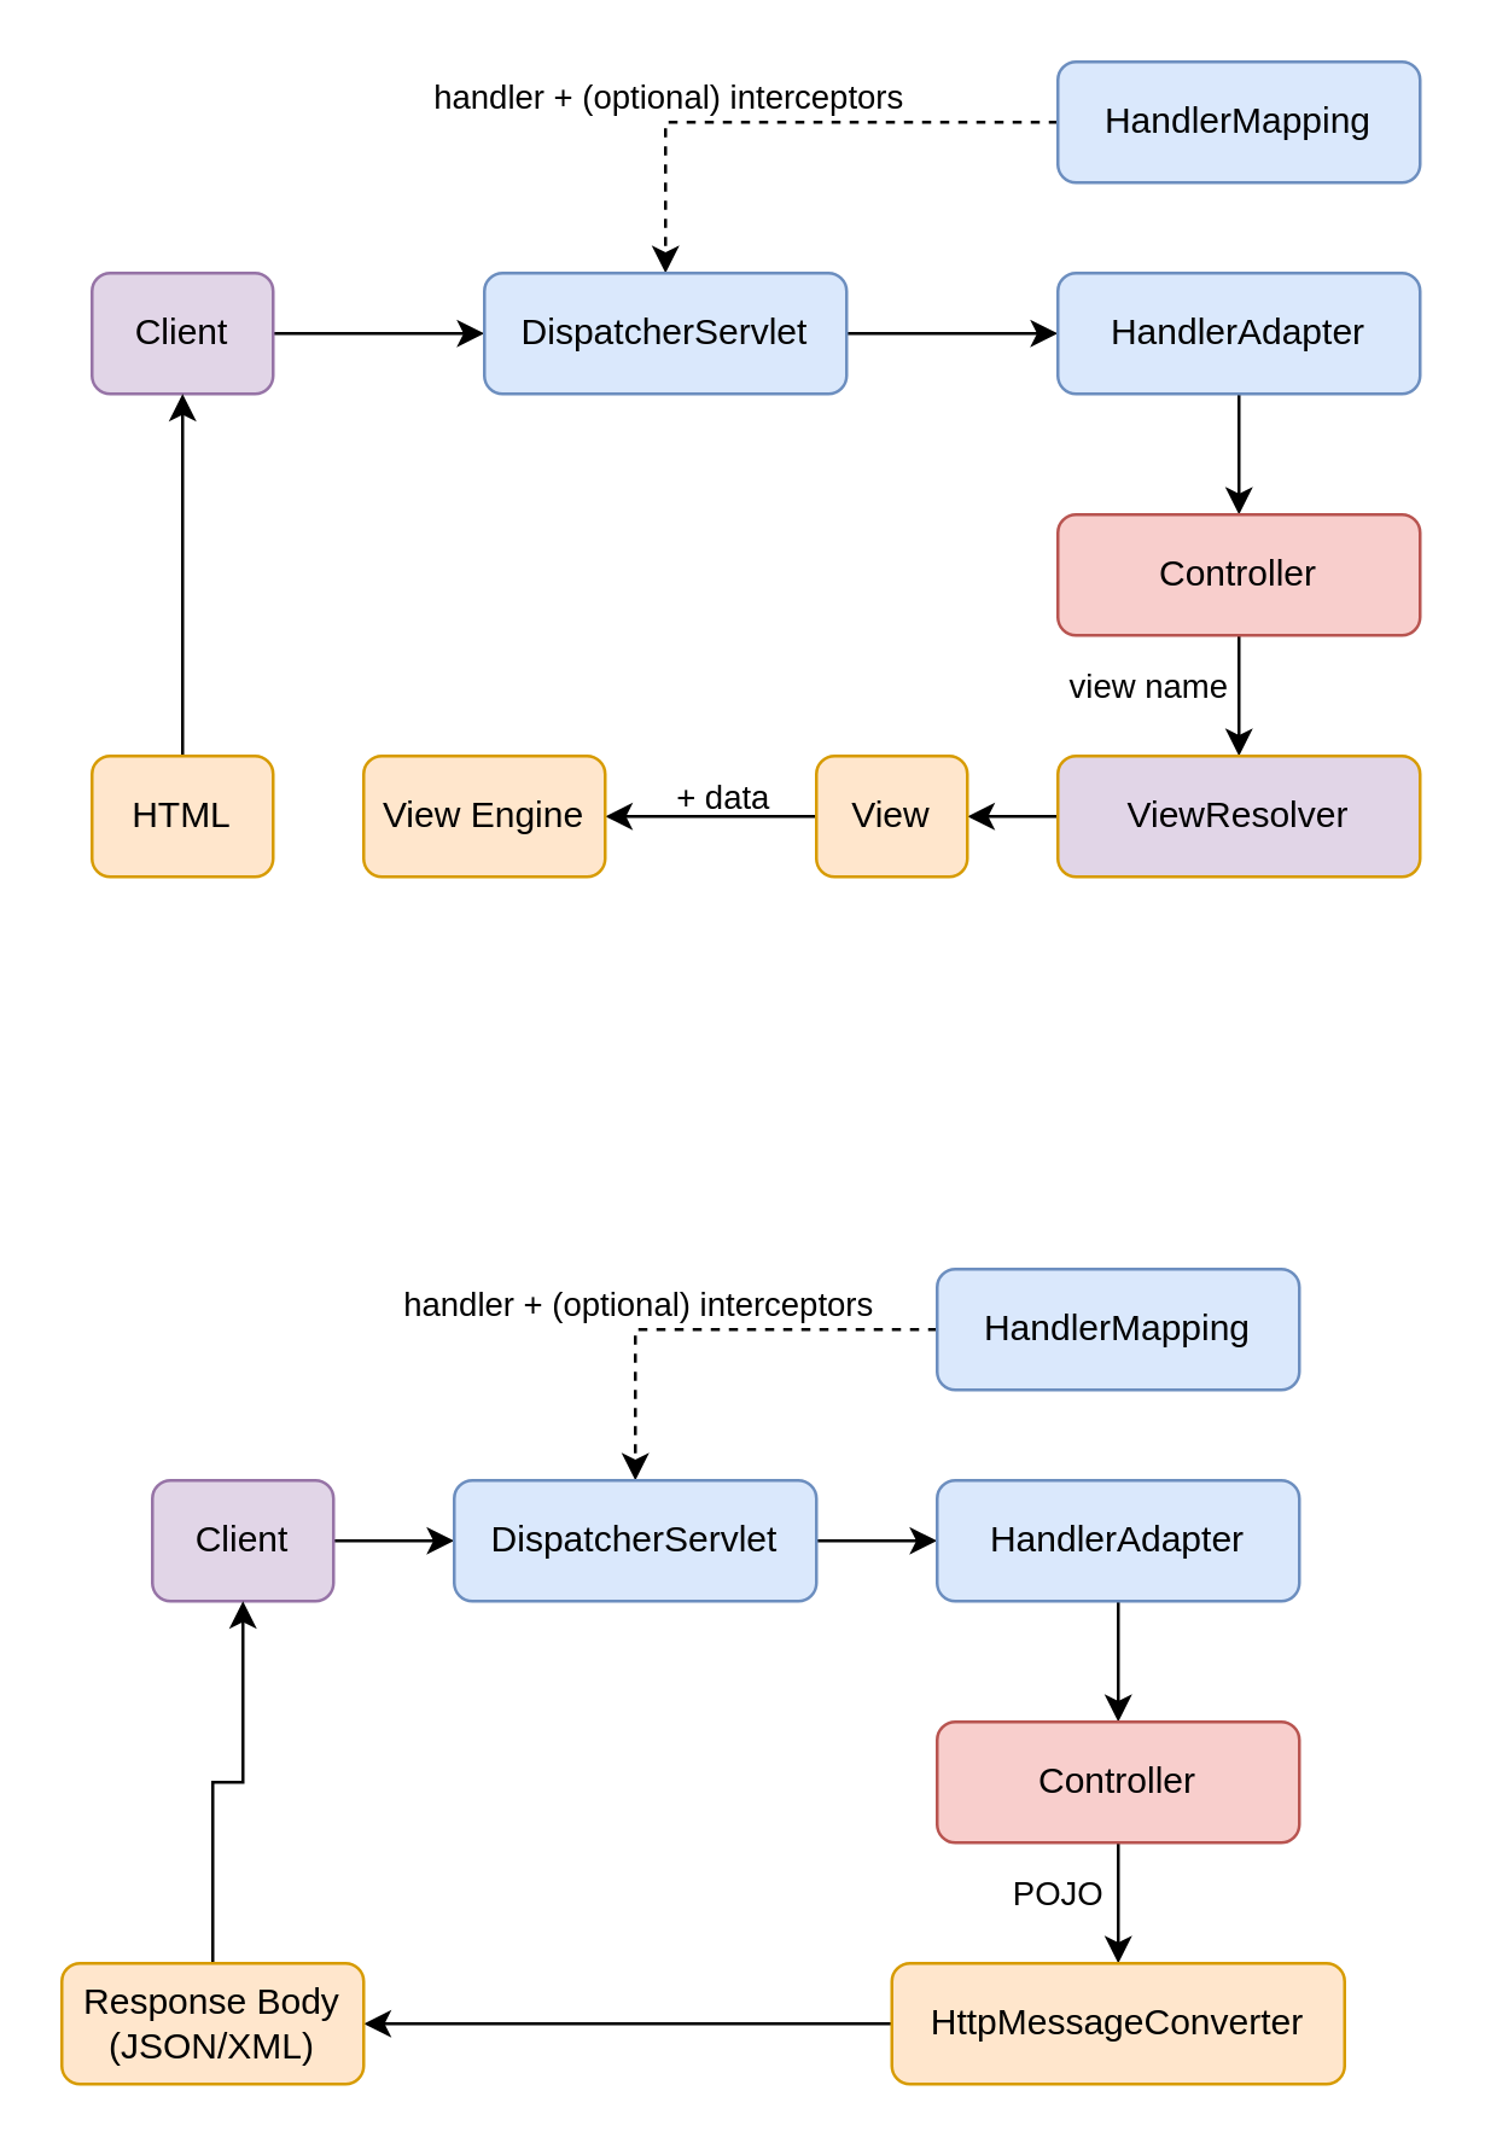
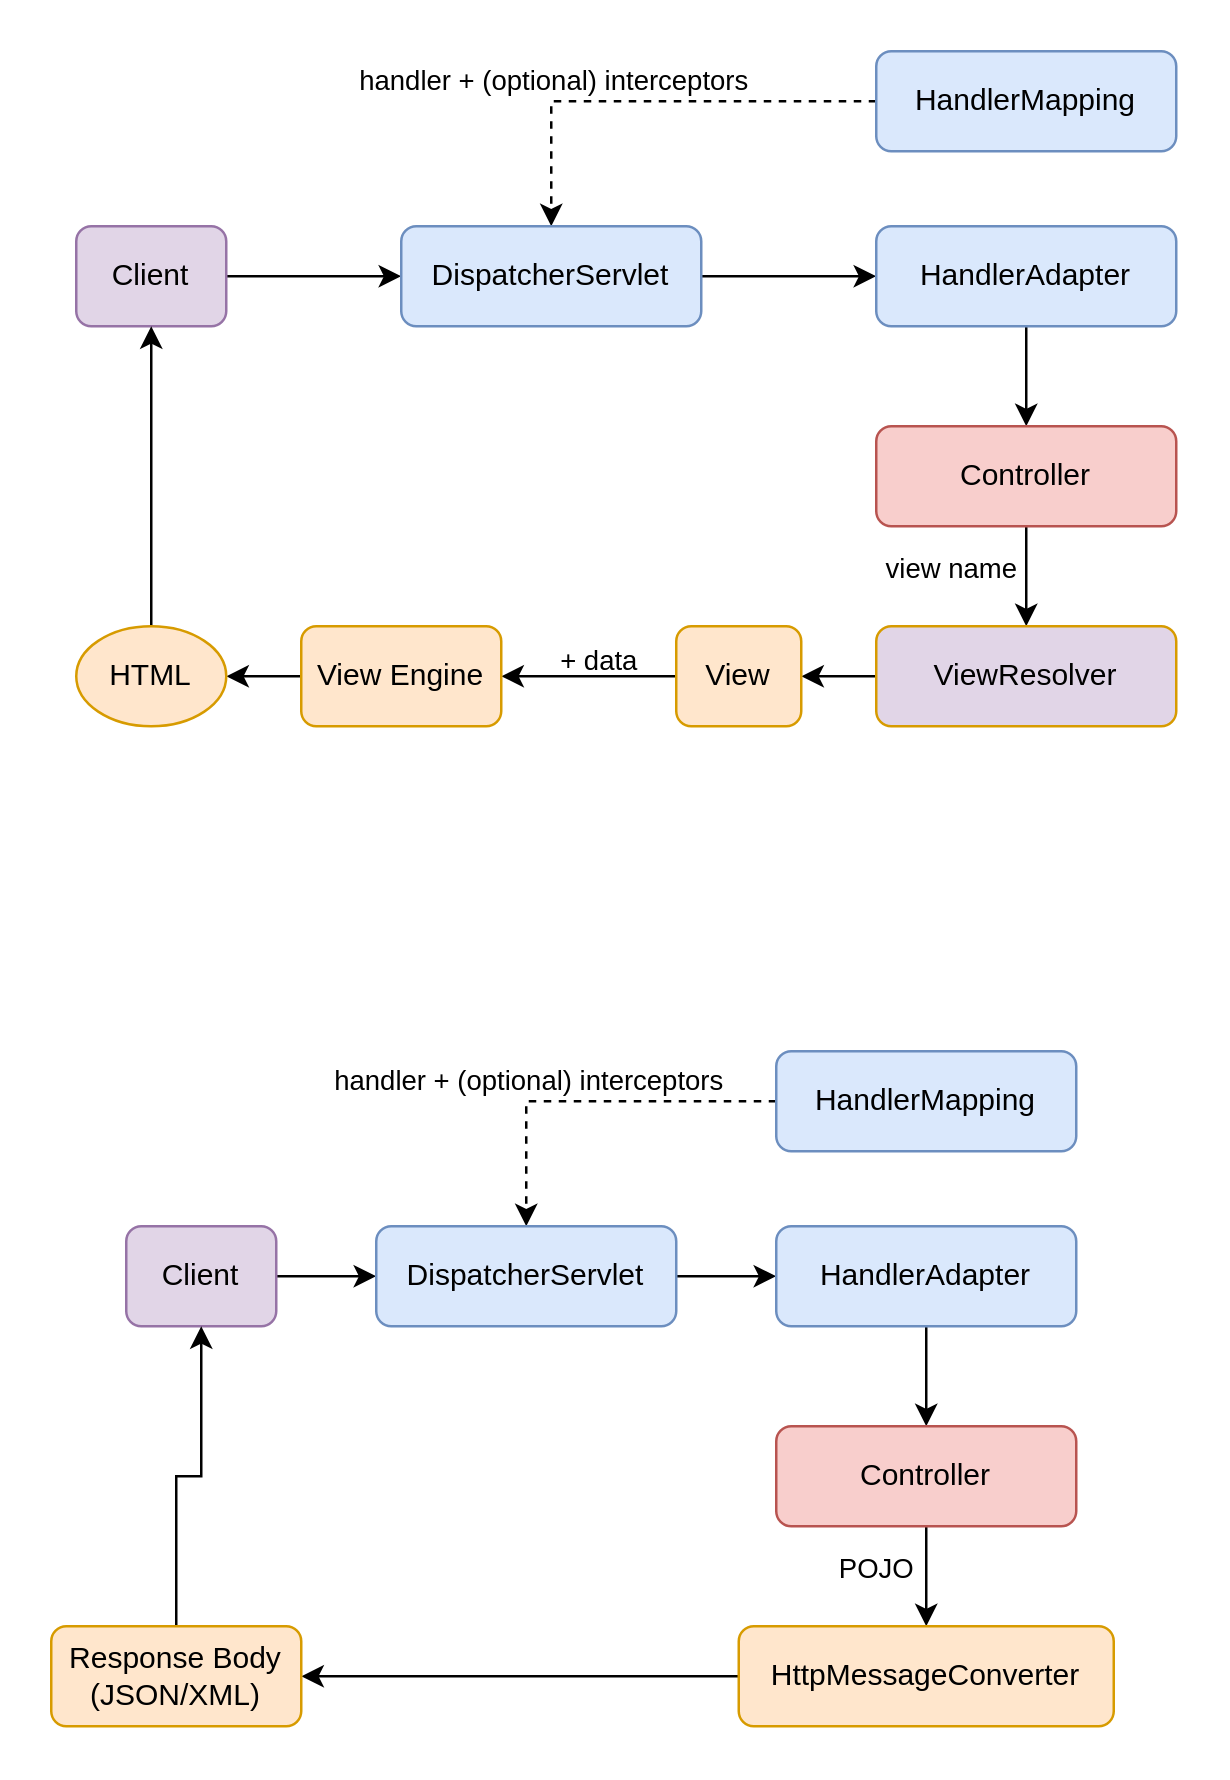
- <mxCell id="21" value="HTML" style="rounded=1;whiteSpace=wrap;html=1;fillColor=#ffe6cc;strokeColor=#d79b00;" vertex="1" parent="1"><mxGeometry y="250" width="60" height="40" as="geometry" x="30" /></mxCell>
+ <mxCell id="21" value="HTML" style="ellipse;whiteSpace=wrap;html=1;fillColor=#ffe6cc;strokeColor=#d79b00;" vertex="1" parent="1"><mxGeometry y="250" width="60" height="40" as="geometry" x="30" /></mxCell>
+ <mxCell id="18" style="edgeStyle=orthogonalEdgeStyle;rounded=0;orthogonalLoop=1;jettySize=auto;html=1;exitX=0;exitY=0.5;exitDx=0;exitDy=0;entryX=1;entryY=0.5;entryDx=0;entryDy=0;" edge="1" parent="1" source="19" target="21"><mxGeometry relative="1" as="geometry" /></mxCell>
